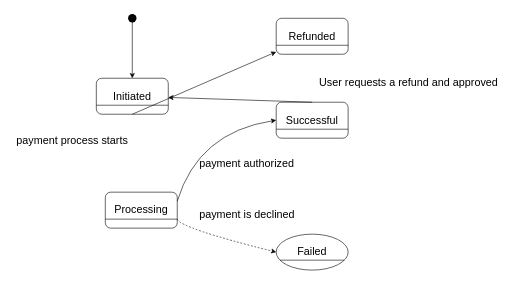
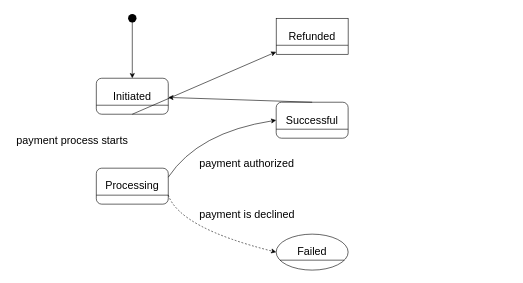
- <mxCell id="10" value="&lt;font style=&quot;font-size: 18px;&quot;&gt;Refunded&lt;/font&gt;" style="rounded=1;whiteSpace=wrap;html=1;" vertex="1" parent="1"><mxGeometry x="460" y="30" width="120" height="60" as="geometry" /></mxCell>
+ <mxCell id="10" value="&lt;font style=&quot;font-size: 18px;&quot;&gt;Refunded&lt;/font&gt;" style="whiteSpace=wrap;html=1;rounded=0;" vertex="1" parent="1"><mxGeometry x="460" y="30" width="120" height="60" as="geometry" /></mxCell>
- <mxCell id="20" value="&lt;div style=&quot;font-size: 18px;&quot;&gt;User requests a refund and approved&lt;br&gt;&lt;/div&gt;" style="text;whiteSpace=wrap;html=1;" vertex="1" parent="1"><mxGeometry x="530" y="120" width="320" height="50" as="geometry" /></mxCell>
- <mxCell id="8" value="&lt;font style=&quot;font-size: 18px;&quot;&gt;Processing&lt;/font&gt;" style="rounded=1;whiteSpace=wrap;html=1;" vertex="1" parent="1"><mxGeometry x="175" y="320" width="120" height="60" as="geometry" /></mxCell>
+ <mxCell id="8" value="&lt;font style=&quot;font-size: 18px;&quot;&gt;Processing&lt;/font&gt;" style="rounded=1;whiteSpace=wrap;html=1;" vertex="1" parent="1"><mxGeometry x="160" y="280" width="120" height="60" as="geometry" /></mxCell>
